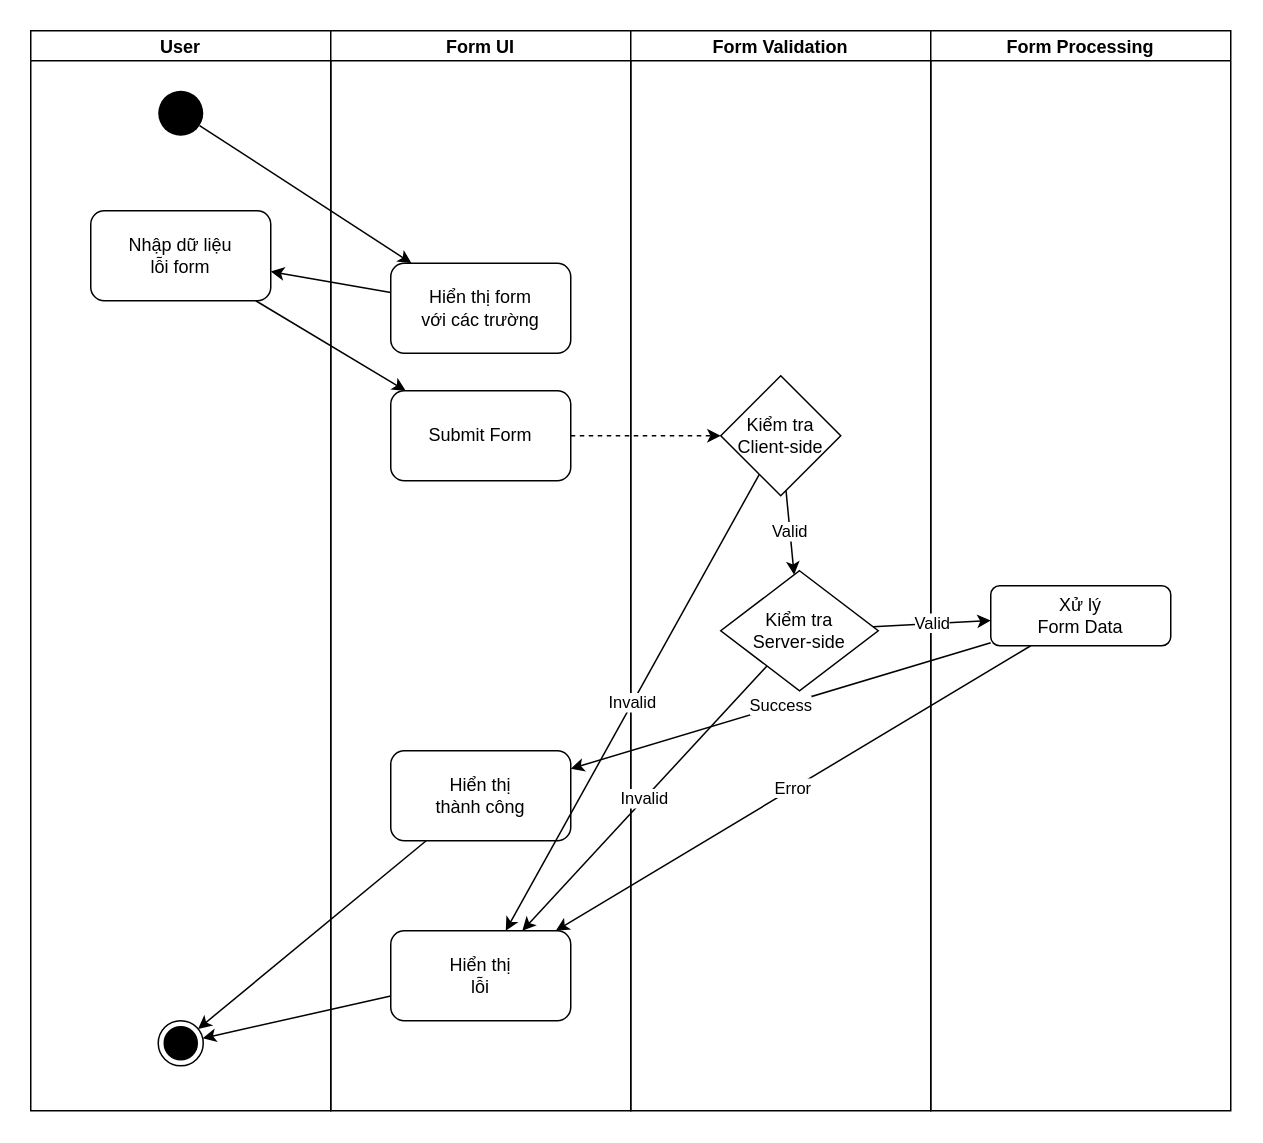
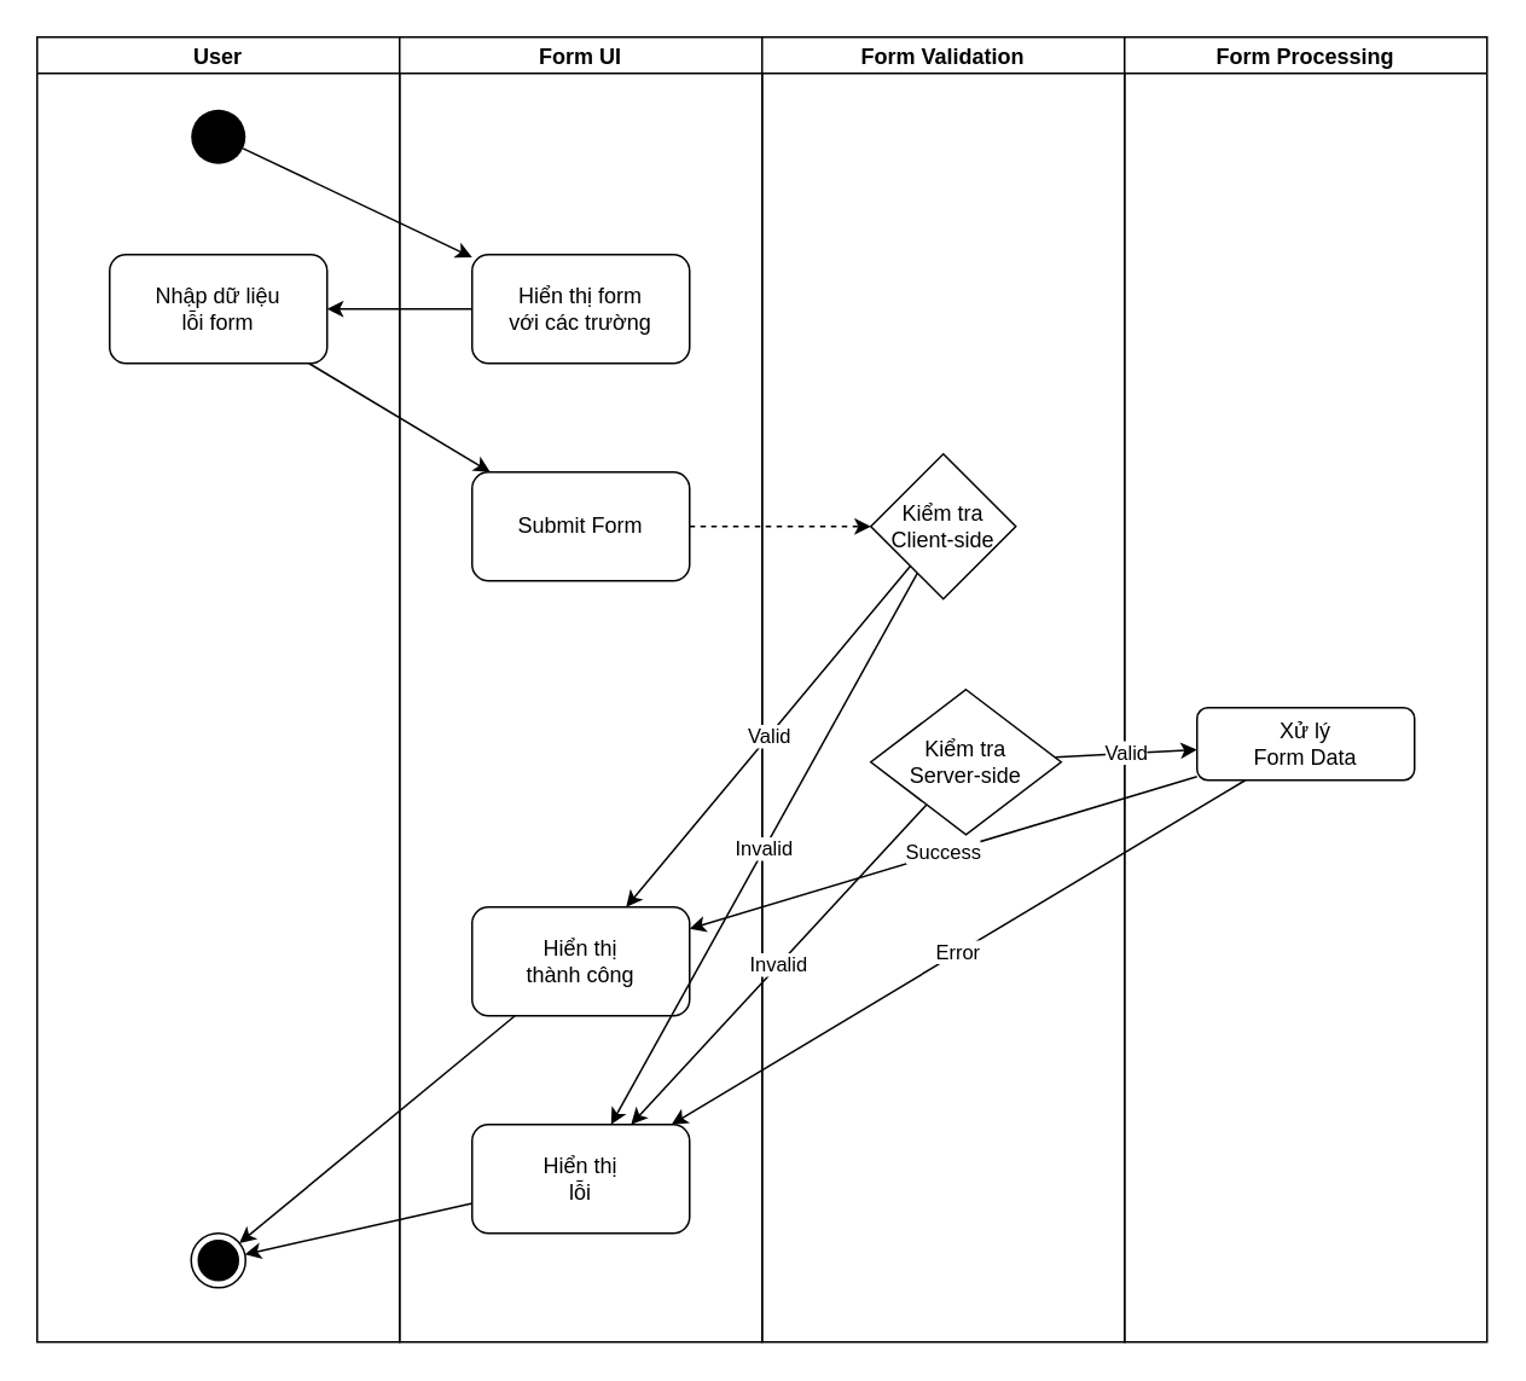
- <mxCell id="8" value="Hiển thị form&#10;với các trường" style="rounded=1;whiteSpace=wrap;html=1;" vertex="1" parent="3"><mxGeometry x="40" y="155" width="120" height="60" as="geometry" /></mxCell>
+ <mxCell id="8" value="Hiển thị form&#10;với các trường" style="rounded=1;whiteSpace=wrap;html=1;" vertex="1" parent="3"><mxGeometry x="40" y="120" width="120" height="60" as="geometry" /></mxCell>
- <mxCell id="21" value="Valid" style="endArrow=classic;html=1;" edge="1" parent="1" source="10" target="11"><mxGeometry relative="1" as="geometry" /></mxCell>
+ <mxCell id="21" value="Valid" style="endArrow=classic;html=1;" edge="1" parent="1" source="10" target="13"><mxGeometry relative="1" as="geometry" /></mxCell>
